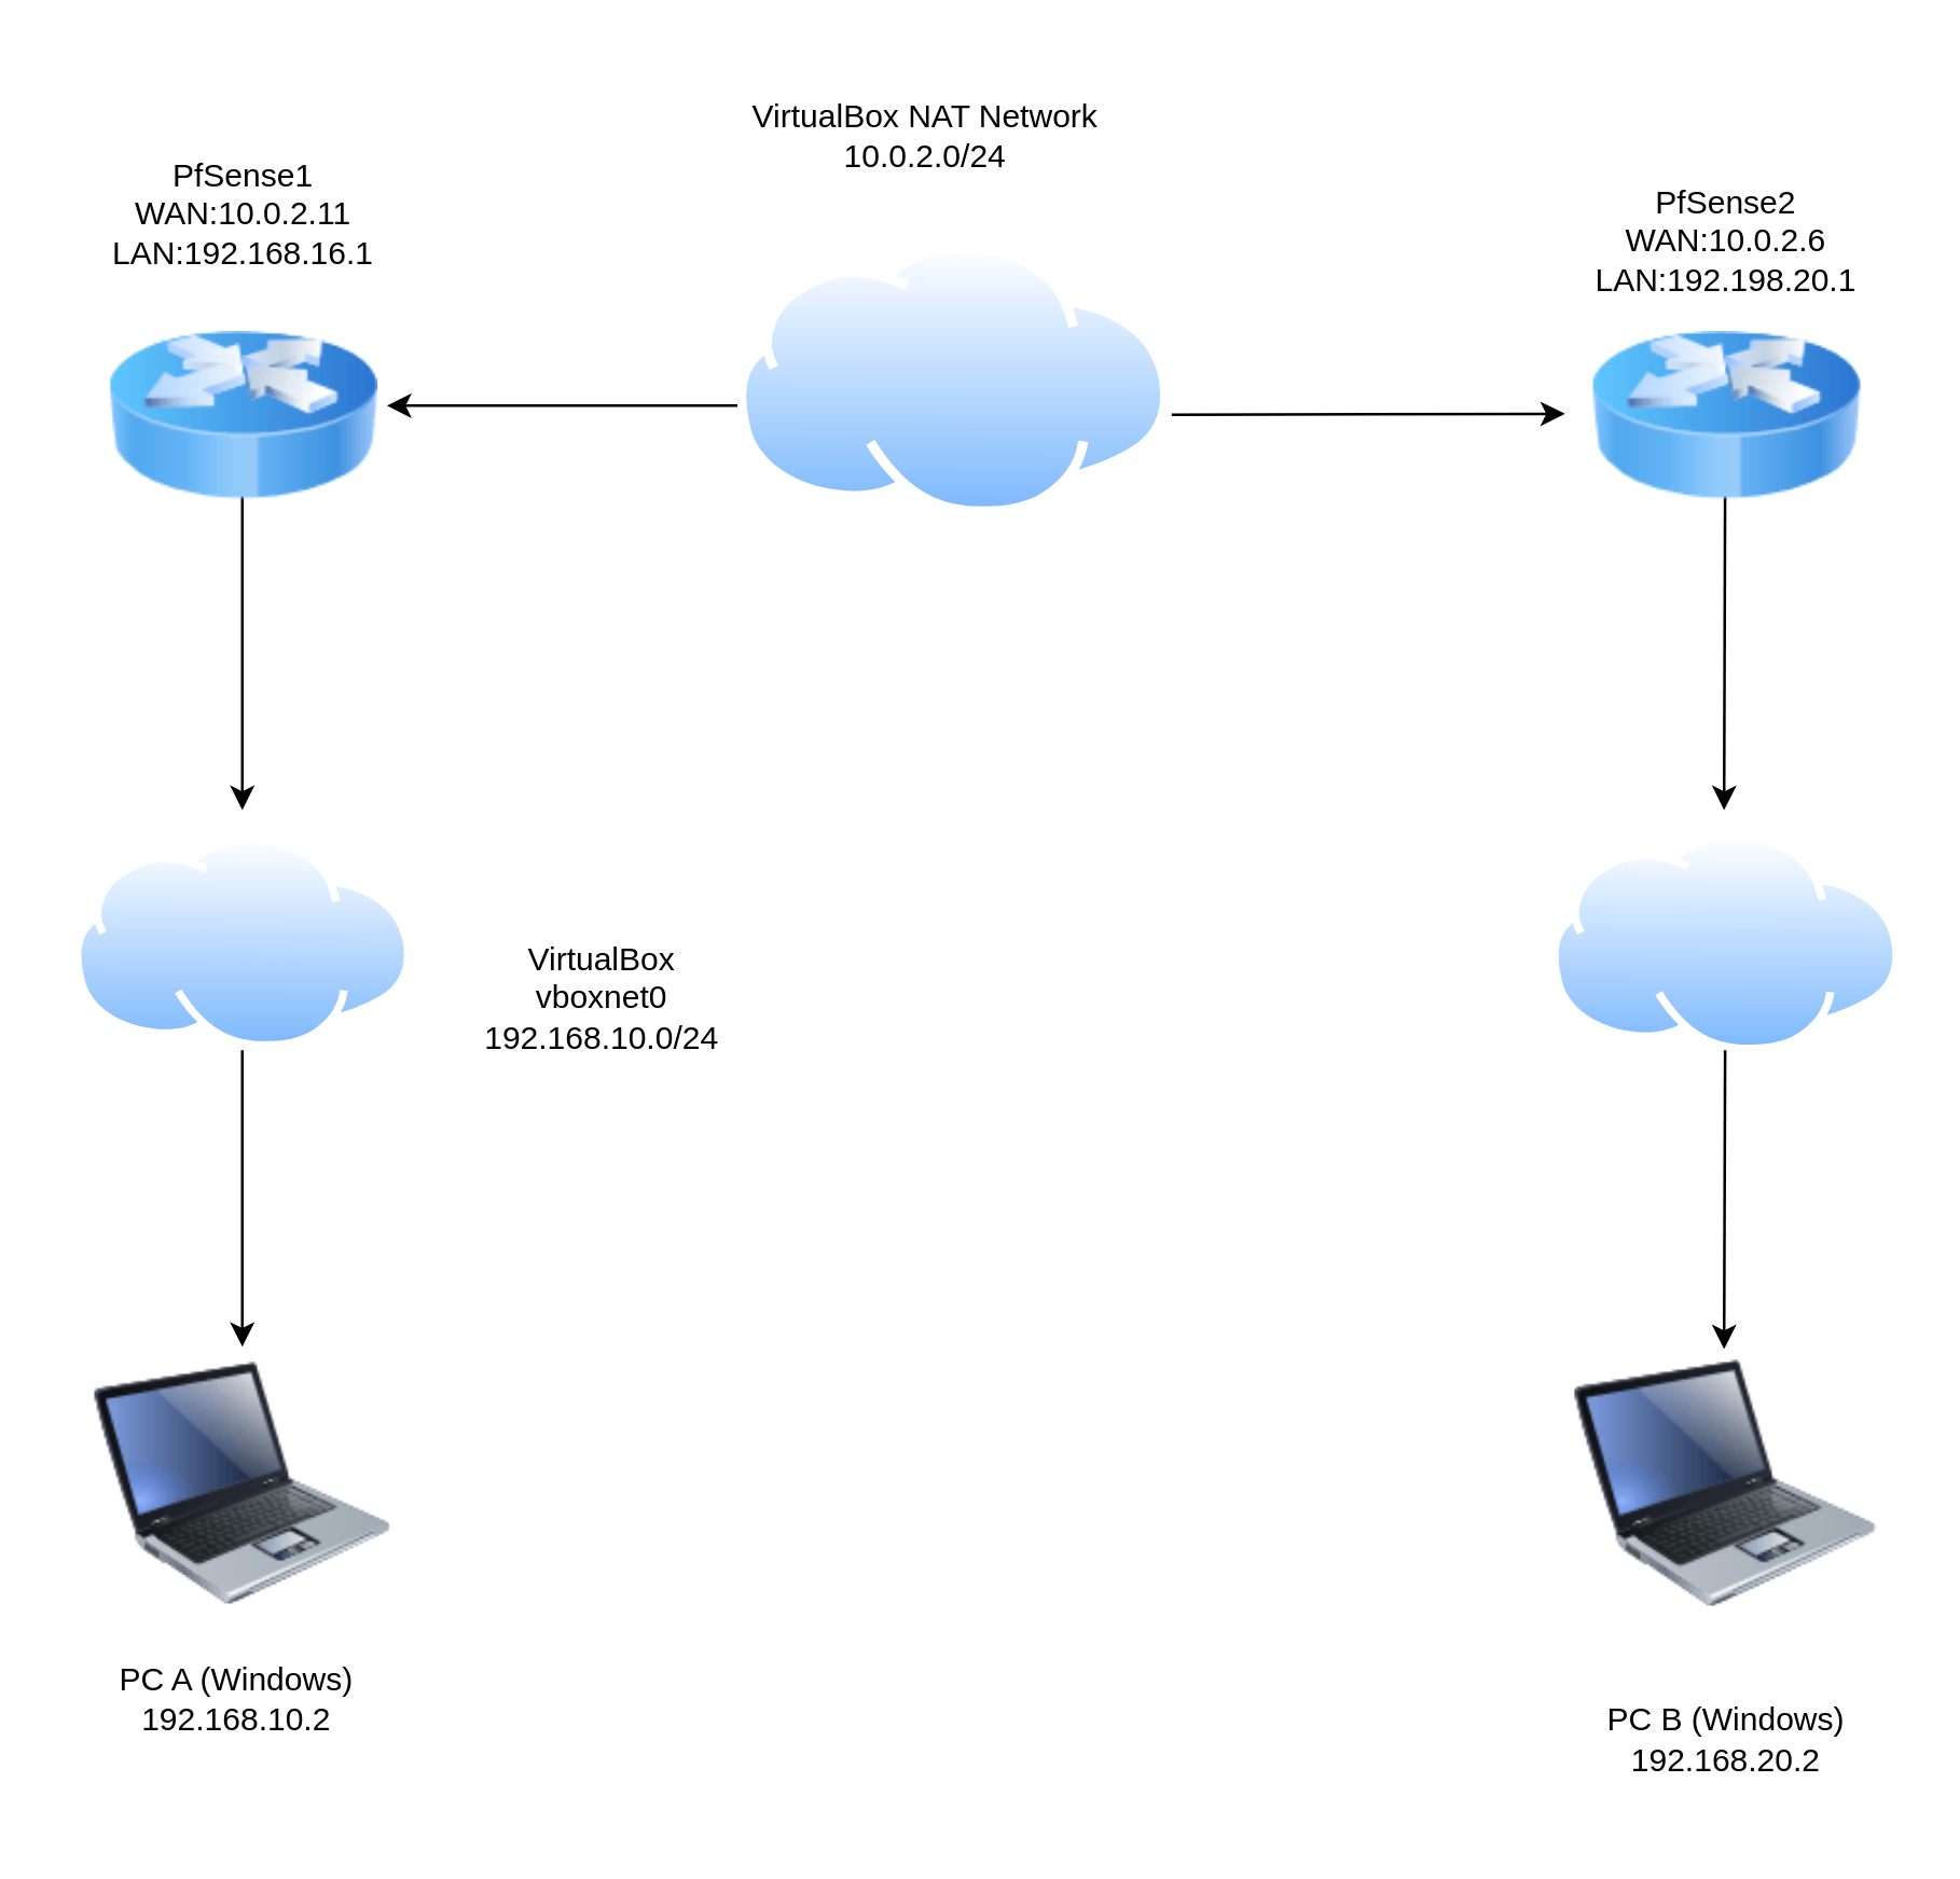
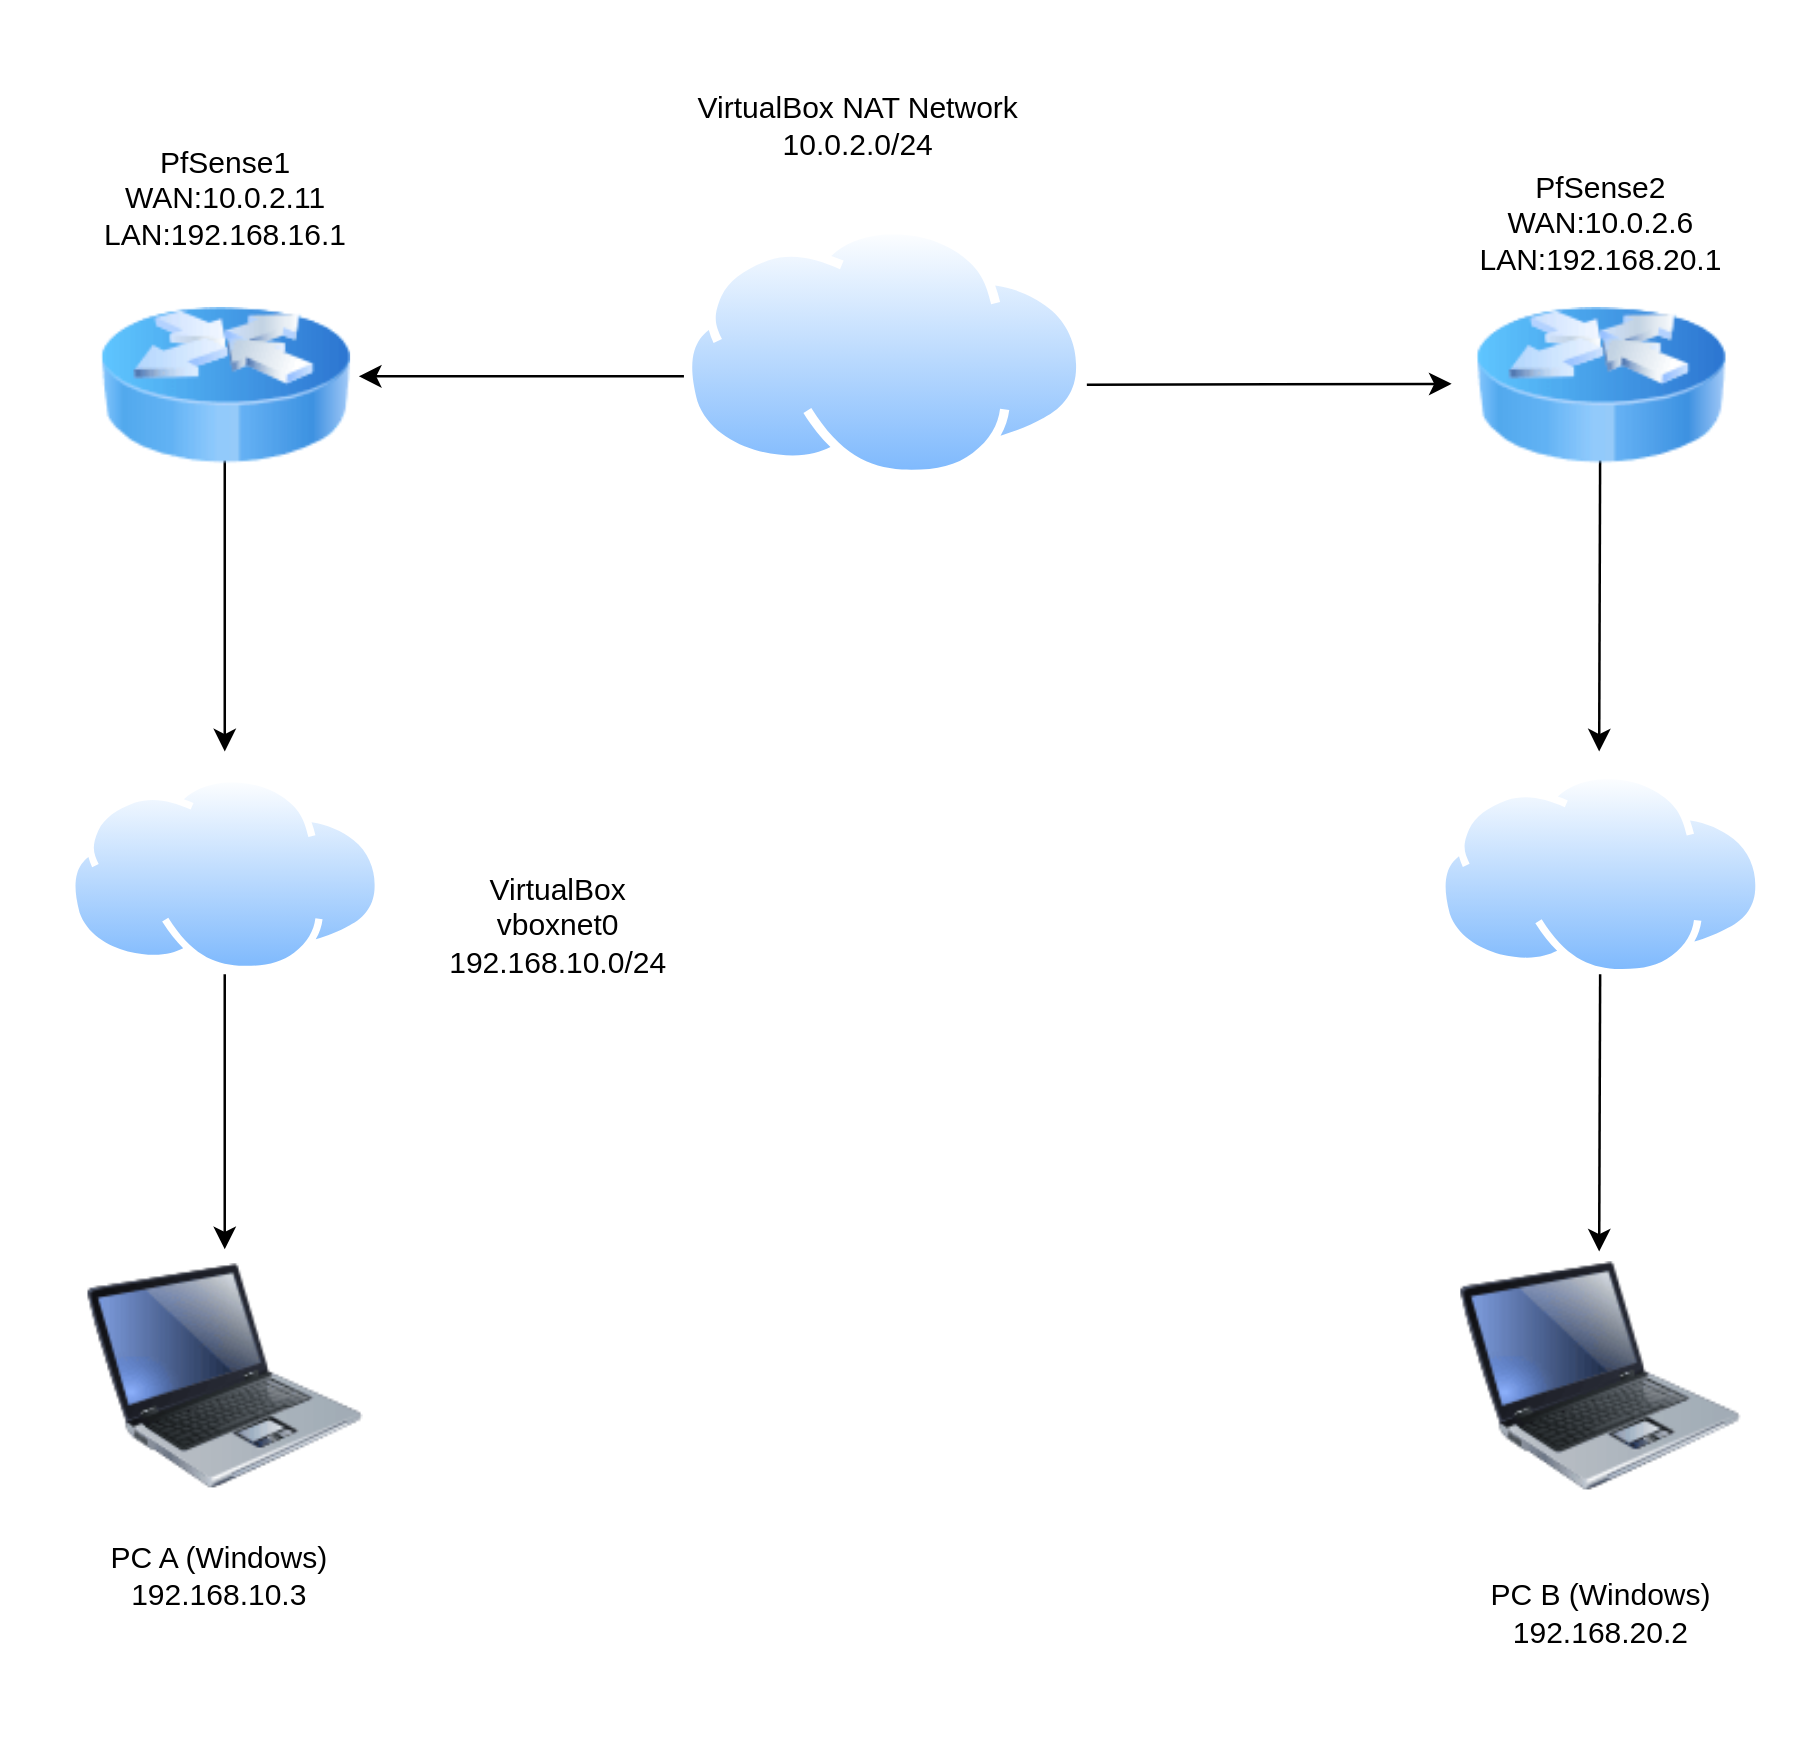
- <mxCell id="19" value="PfSense2&lt;div&gt;WAN:10.0.2.6&lt;/div&gt;&lt;div&gt;LAN:192.198.20.1&lt;/div&gt;" style="text;strokeColor=none;align=center;fillColor=none;html=1;verticalAlign=middle;whiteSpace=wrap;rounded=0;" vertex="1" parent="1"><mxGeometry x="575" y="49" width="130" height="80" as="geometry" /></mxCell>
+ <mxCell id="19" value="PfSense2&lt;div&gt;WAN:10.0.2.6&lt;/div&gt;&lt;div&gt;LAN:192.168.20.1&lt;/div&gt;" style="text;strokeColor=none;align=center;fillColor=none;html=1;verticalAlign=middle;whiteSpace=wrap;rounded=0;" vertex="1" parent="1"><mxGeometry x="575" y="49" width="130" height="80" as="geometry" /></mxCell>
- <mxCell id="16" value="PC A (Windows)&lt;div&gt;192.168.10.2&lt;/div&gt;" style="text;strokeColor=none;align=center;fillColor=none;html=1;verticalAlign=middle;whiteSpace=wrap;rounded=0;" vertex="1" parent="1"><mxGeometry x="30" y="595" width="115" height="70" as="geometry" /></mxCell>
+ <mxCell id="16" value="PC A (Windows)&lt;div&gt;192.168.10.3&lt;/div&gt;" style="text;strokeColor=none;align=center;fillColor=none;html=1;verticalAlign=middle;whiteSpace=wrap;rounded=0;" vertex="1" parent="1"><mxGeometry x="30" y="595" width="115" height="70" as="geometry" /></mxCell>
